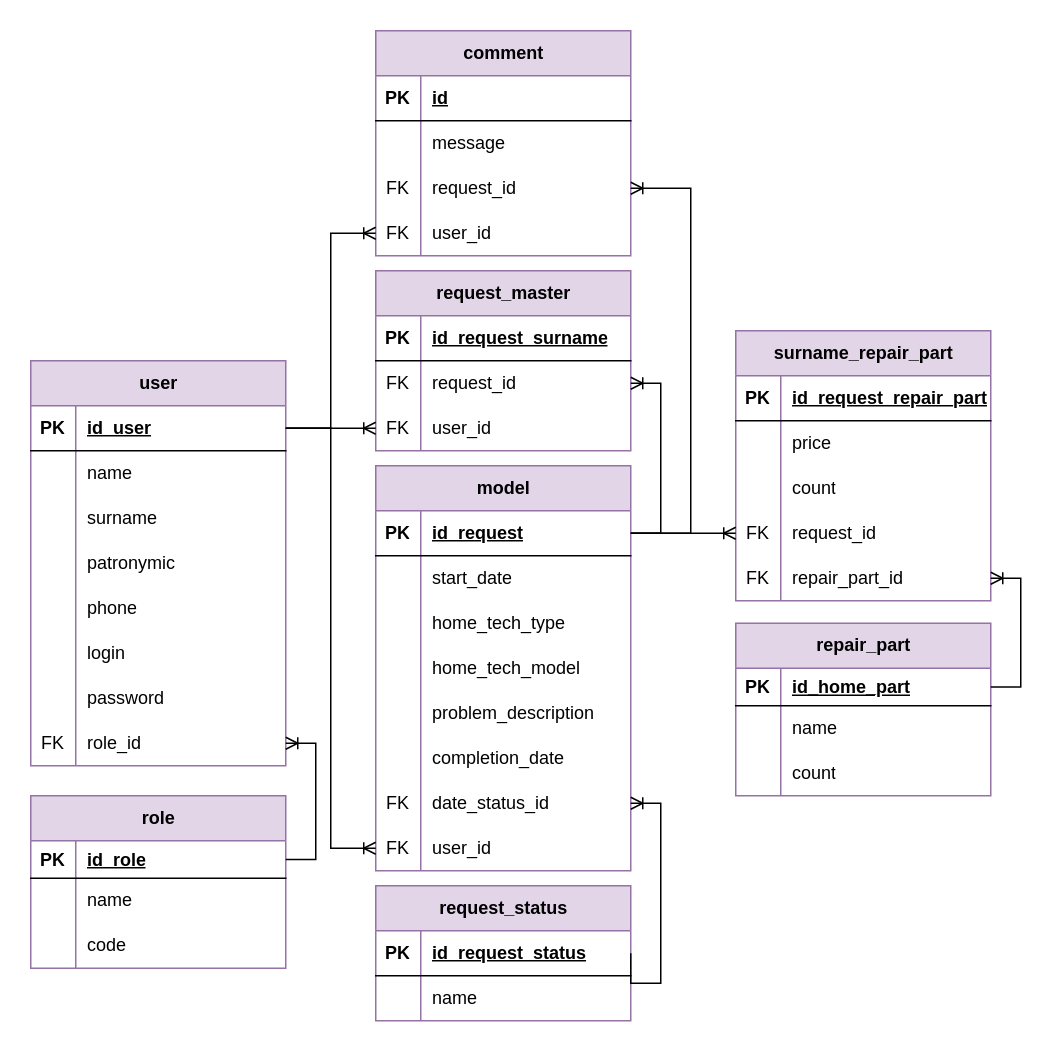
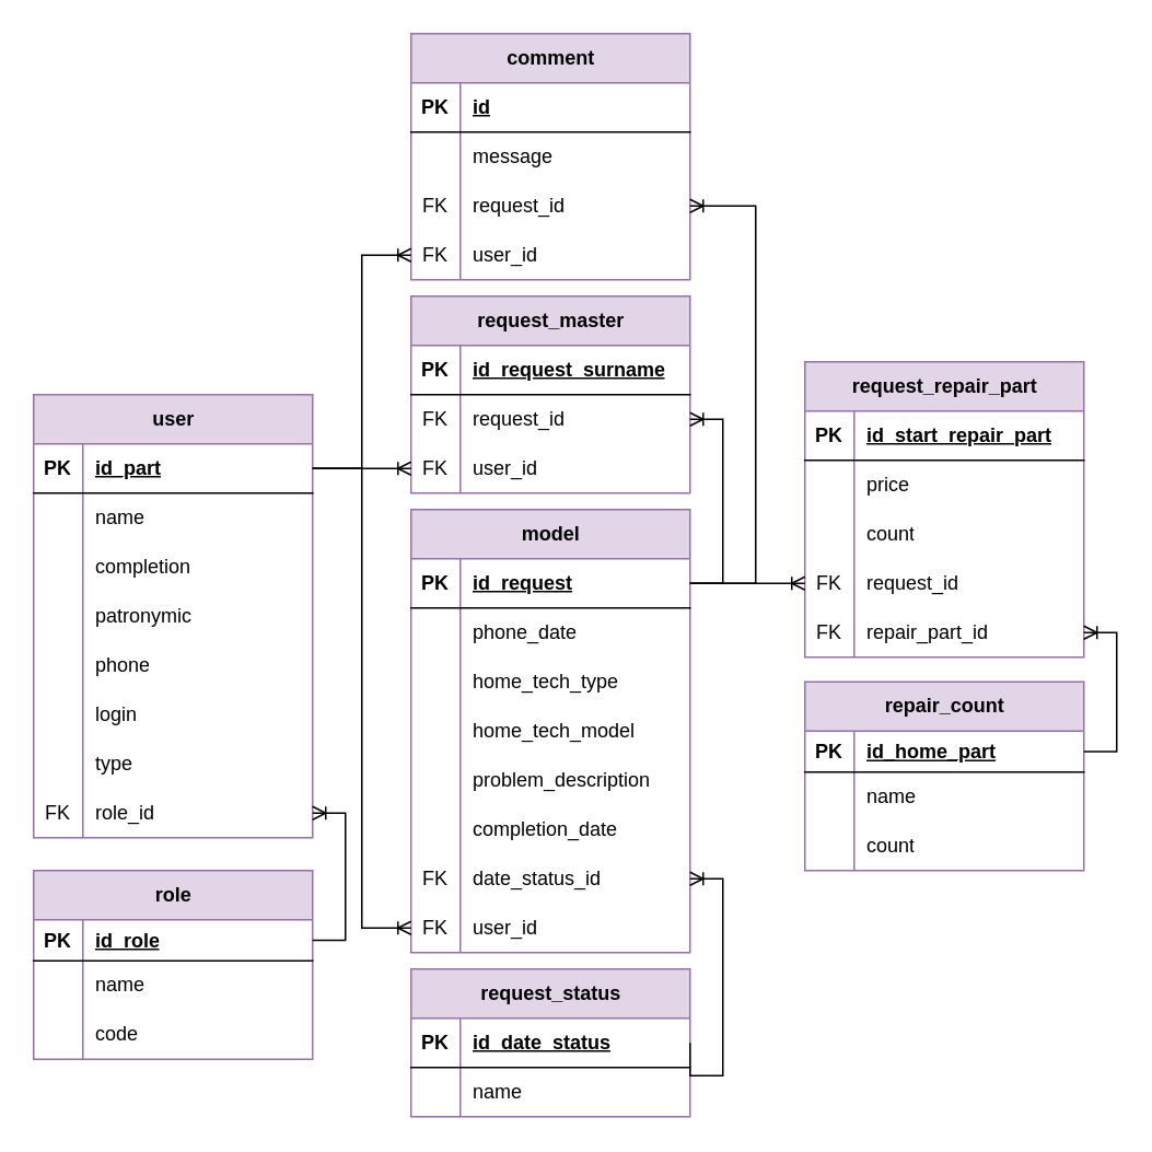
- <mxCell id="52" value="surname_repair_part" style="shape=table;startSize=30;container=1;collapsible=1;childLayout=tableLayout;fixedRows=1;rowLines=0;fontStyle=1;align=center;resizeLast=1;html=1;fillColor=#e1d5e7;strokeColor=#9673a6;" parent="1" vertex="1"><mxGeometry x="490" y="220" width="170" height="180" as="geometry" /></mxCell>
+ <mxCell id="52" value="request_repair_part" style="shape=table;startSize=30;container=1;collapsible=1;childLayout=tableLayout;fixedRows=1;rowLines=0;fontStyle=1;align=center;resizeLast=1;html=1;fillColor=#e1d5e7;strokeColor=#9673a6;" parent="1" vertex="1"><mxGeometry x="490" y="220" width="170" height="180" as="geometry" /></mxCell>
- <mxCell id="55" value="id_request_repair_part" style="shape=partialRectangle;connectable=0;fillColor=none;top=0;left=0;bottom=0;right=0;align=left;spacingLeft=6;fontStyle=5;overflow=hidden;whiteSpace=wrap;html=1;" parent="53" vertex="1"><mxGeometry x="30" width="140" height="30" as="geometry"><mxRectangle width="150" height="30" as="alternateBounds" /></mxGeometry></mxCell>
+ <mxCell id="55" value="id_start_repair_part" style="shape=partialRectangle;connectable=0;fillColor=none;top=0;left=0;bottom=0;right=0;align=left;spacingLeft=6;fontStyle=5;overflow=hidden;whiteSpace=wrap;html=1;" parent="53" vertex="1"><mxGeometry x="30" width="140" height="30" as="geometry"><mxRectangle width="150" height="30" as="alternateBounds" /></mxGeometry></mxCell>
- <mxCell id="30" value="id_user" style="shape=partialRectangle;connectable=0;fillColor=none;top=0;left=0;bottom=0;right=0;align=left;spacingLeft=6;fontStyle=5;overflow=hidden;whiteSpace=wrap;html=1;" parent="28" vertex="1"><mxGeometry x="30" width="140" height="30" as="geometry"><mxRectangle width="150" height="30" as="alternateBounds" /></mxGeometry></mxCell>
+ <mxCell id="30" value="id_part" style="shape=partialRectangle;connectable=0;fillColor=none;top=0;left=0;bottom=0;right=0;align=left;spacingLeft=6;fontStyle=5;overflow=hidden;whiteSpace=wrap;html=1;" parent="28" vertex="1"><mxGeometry x="30" width="140" height="30" as="geometry"><mxRectangle width="150" height="30" as="alternateBounds" /></mxGeometry></mxCell>
- <mxCell id="36" value="surname" style="shape=partialRectangle;connectable=0;fillColor=none;top=0;left=0;bottom=0;right=0;align=left;spacingLeft=6;overflow=hidden;whiteSpace=wrap;html=1;" parent="34" vertex="1"><mxGeometry x="30" width="140" height="30" as="geometry"><mxRectangle width="150" height="30" as="alternateBounds" /></mxGeometry></mxCell>
+ <mxCell id="36" value="completion" style="shape=partialRectangle;connectable=0;fillColor=none;top=0;left=0;bottom=0;right=0;align=left;spacingLeft=6;overflow=hidden;whiteSpace=wrap;html=1;" parent="34" vertex="1"><mxGeometry x="30" width="140" height="30" as="geometry"><mxRectangle width="150" height="30" as="alternateBounds" /></mxGeometry></mxCell>
- <mxCell id="8" value="start_date" style="shape=partialRectangle;connectable=0;fillColor=none;top=0;left=0;bottom=0;right=0;align=left;spacingLeft=6;overflow=hidden;whiteSpace=wrap;html=1;" parent="6" vertex="1"><mxGeometry x="30" width="140" height="30" as="geometry"><mxRectangle width="150" height="30" as="alternateBounds" /></mxGeometry></mxCell>
+ <mxCell id="8" value="phone_date" style="shape=partialRectangle;connectable=0;fillColor=none;top=0;left=0;bottom=0;right=0;align=left;spacingLeft=6;overflow=hidden;whiteSpace=wrap;html=1;" parent="6" vertex="1"><mxGeometry x="30" width="140" height="30" as="geometry"><mxRectangle width="150" height="30" as="alternateBounds" /></mxGeometry></mxCell>
- <mxCell id="108" value="repair_part" style="shape=table;startSize=30;container=1;collapsible=1;childLayout=tableLayout;fixedRows=1;rowLines=0;fontStyle=1;align=center;resizeLast=1;html=1;fillColor=#e1d5e7;strokeColor=#9673a6;" parent="1" vertex="1"><mxGeometry x="490" y="415" width="170" height="115" as="geometry" /></mxCell>
+ <mxCell id="108" value="repair_count" style="shape=table;startSize=30;container=1;collapsible=1;childLayout=tableLayout;fixedRows=1;rowLines=0;fontStyle=1;align=center;resizeLast=1;html=1;fillColor=#e1d5e7;strokeColor=#9673a6;" parent="1" vertex="1"><mxGeometry x="490" y="415" width="170" height="115" as="geometry" /></mxCell>
- <mxCell id="48" value="password" style="shape=partialRectangle;connectable=0;fillColor=none;top=0;left=0;bottom=0;right=0;align=left;spacingLeft=6;overflow=hidden;whiteSpace=wrap;html=1;" parent="46" vertex="1"><mxGeometry x="30" width="140" height="30" as="geometry"><mxRectangle width="150" height="30" as="alternateBounds" /></mxGeometry></mxCell>
+ <mxCell id="48" value="type" style="shape=partialRectangle;connectable=0;fillColor=none;top=0;left=0;bottom=0;right=0;align=left;spacingLeft=6;overflow=hidden;whiteSpace=wrap;html=1;" parent="46" vertex="1"><mxGeometry x="30" width="140" height="30" as="geometry"><mxRectangle width="150" height="30" as="alternateBounds" /></mxGeometry></mxCell>
- <mxCell id="104" value="id_request_status" style="shape=partialRectangle;connectable=0;fillColor=none;top=0;left=0;bottom=0;right=0;align=left;spacingLeft=6;fontStyle=5;overflow=hidden;whiteSpace=wrap;html=1;" parent="102" vertex="1"><mxGeometry x="30" width="140" height="30" as="geometry"><mxRectangle width="150" height="30" as="alternateBounds" /></mxGeometry></mxCell>
+ <mxCell id="104" value="id_date_status" style="shape=partialRectangle;connectable=0;fillColor=none;top=0;left=0;bottom=0;right=0;align=left;spacingLeft=6;fontStyle=5;overflow=hidden;whiteSpace=wrap;html=1;" parent="102" vertex="1"><mxGeometry x="30" width="140" height="30" as="geometry"><mxRectangle width="150" height="30" as="alternateBounds" /></mxGeometry></mxCell>
